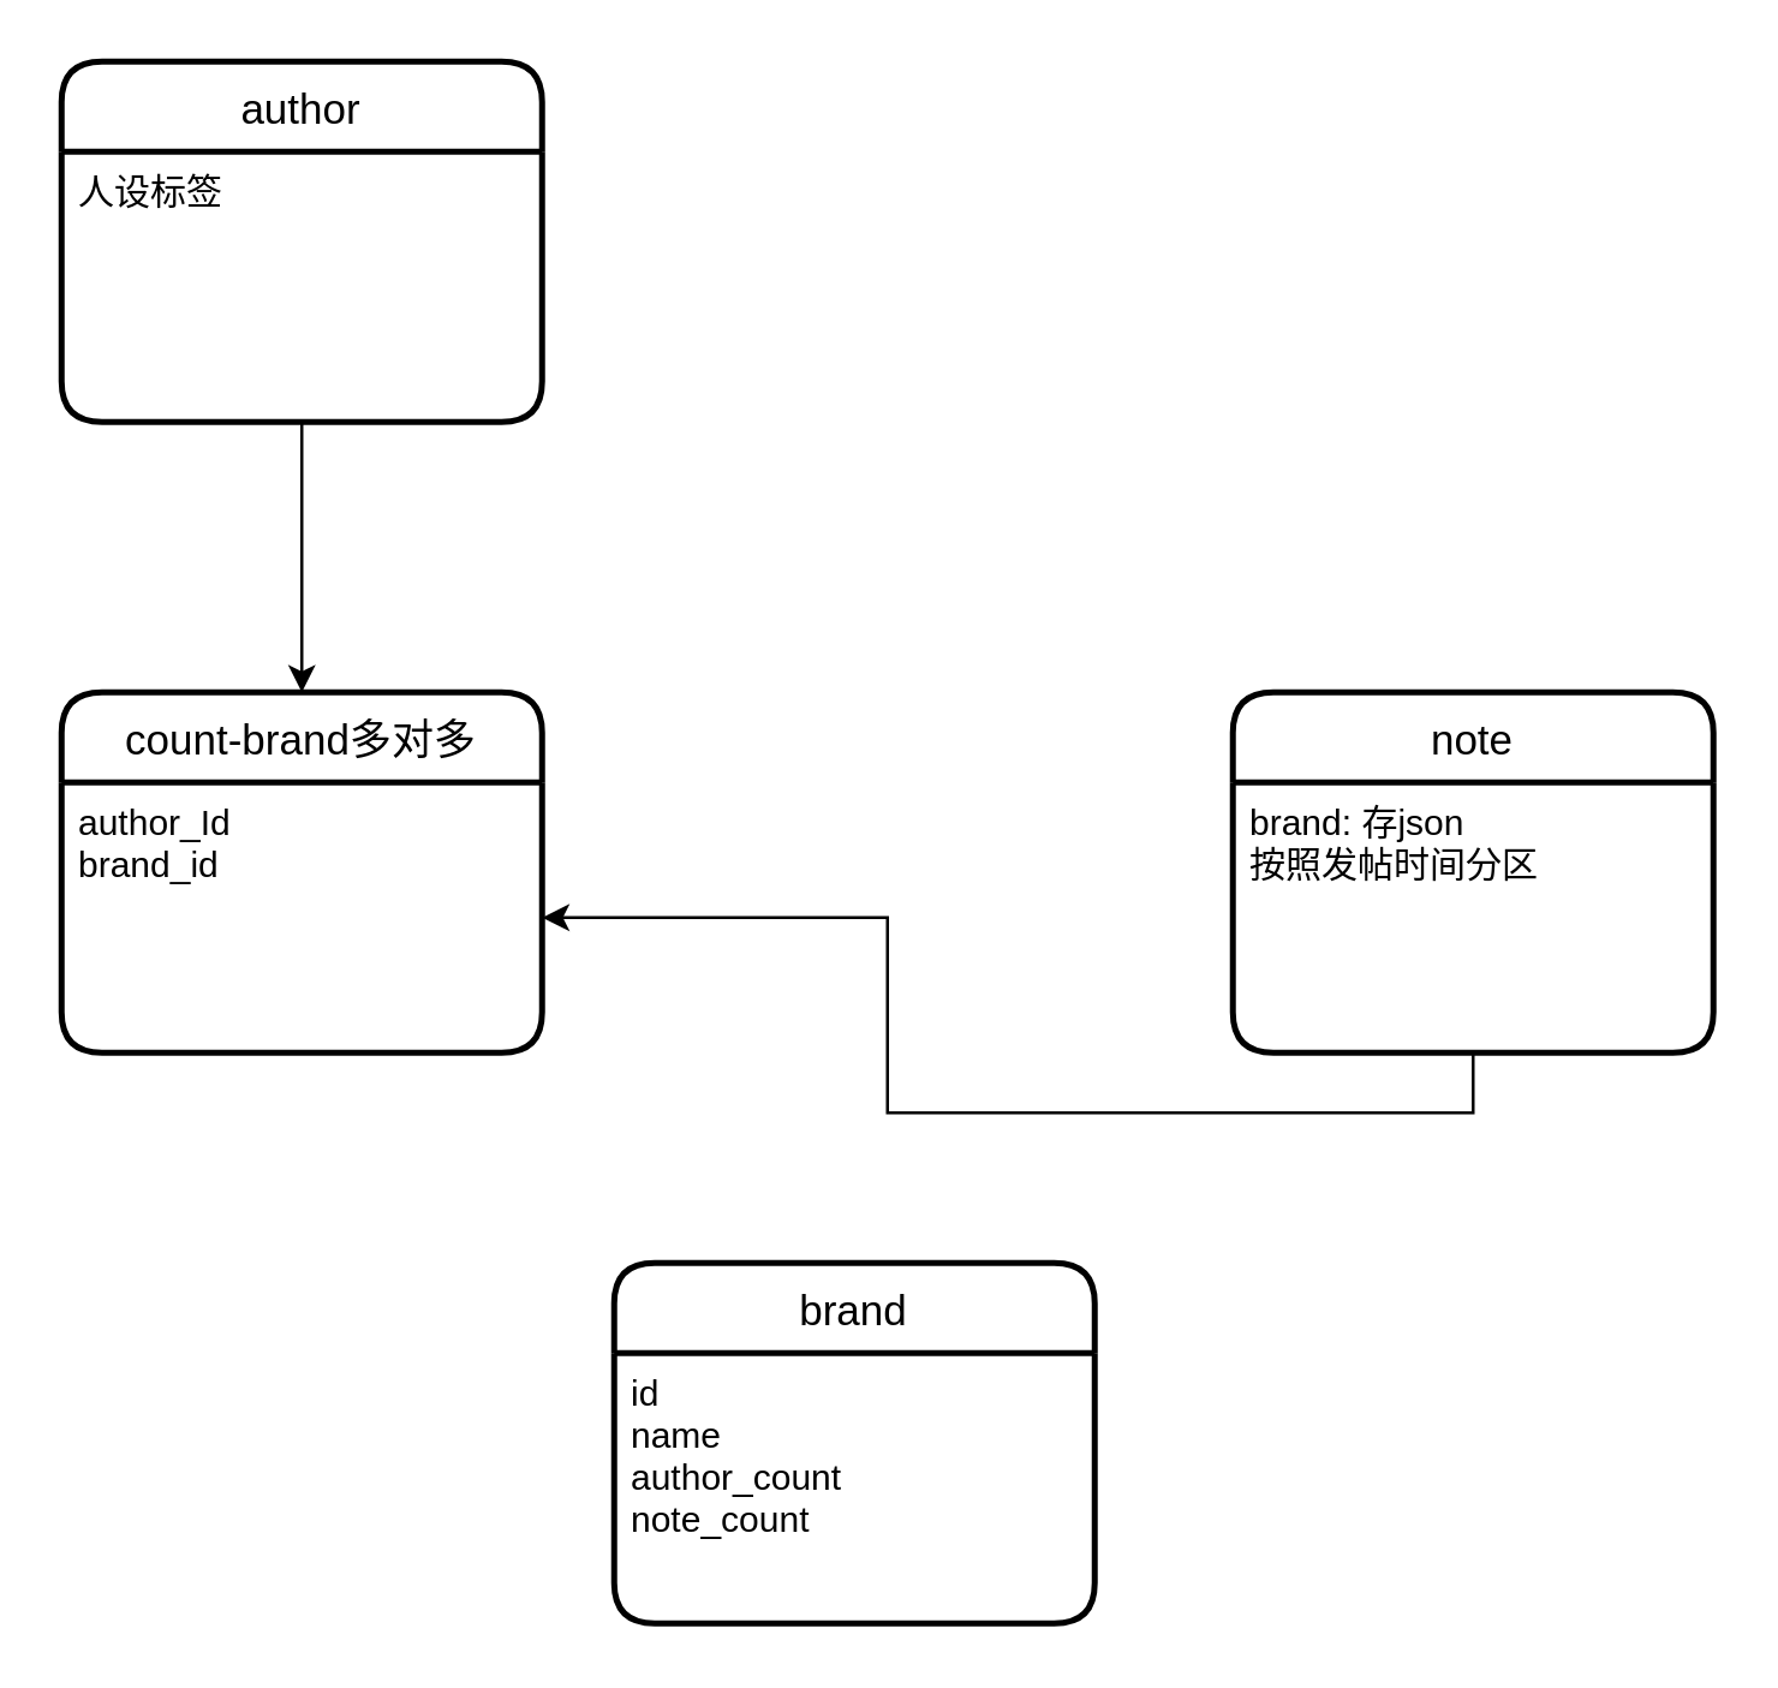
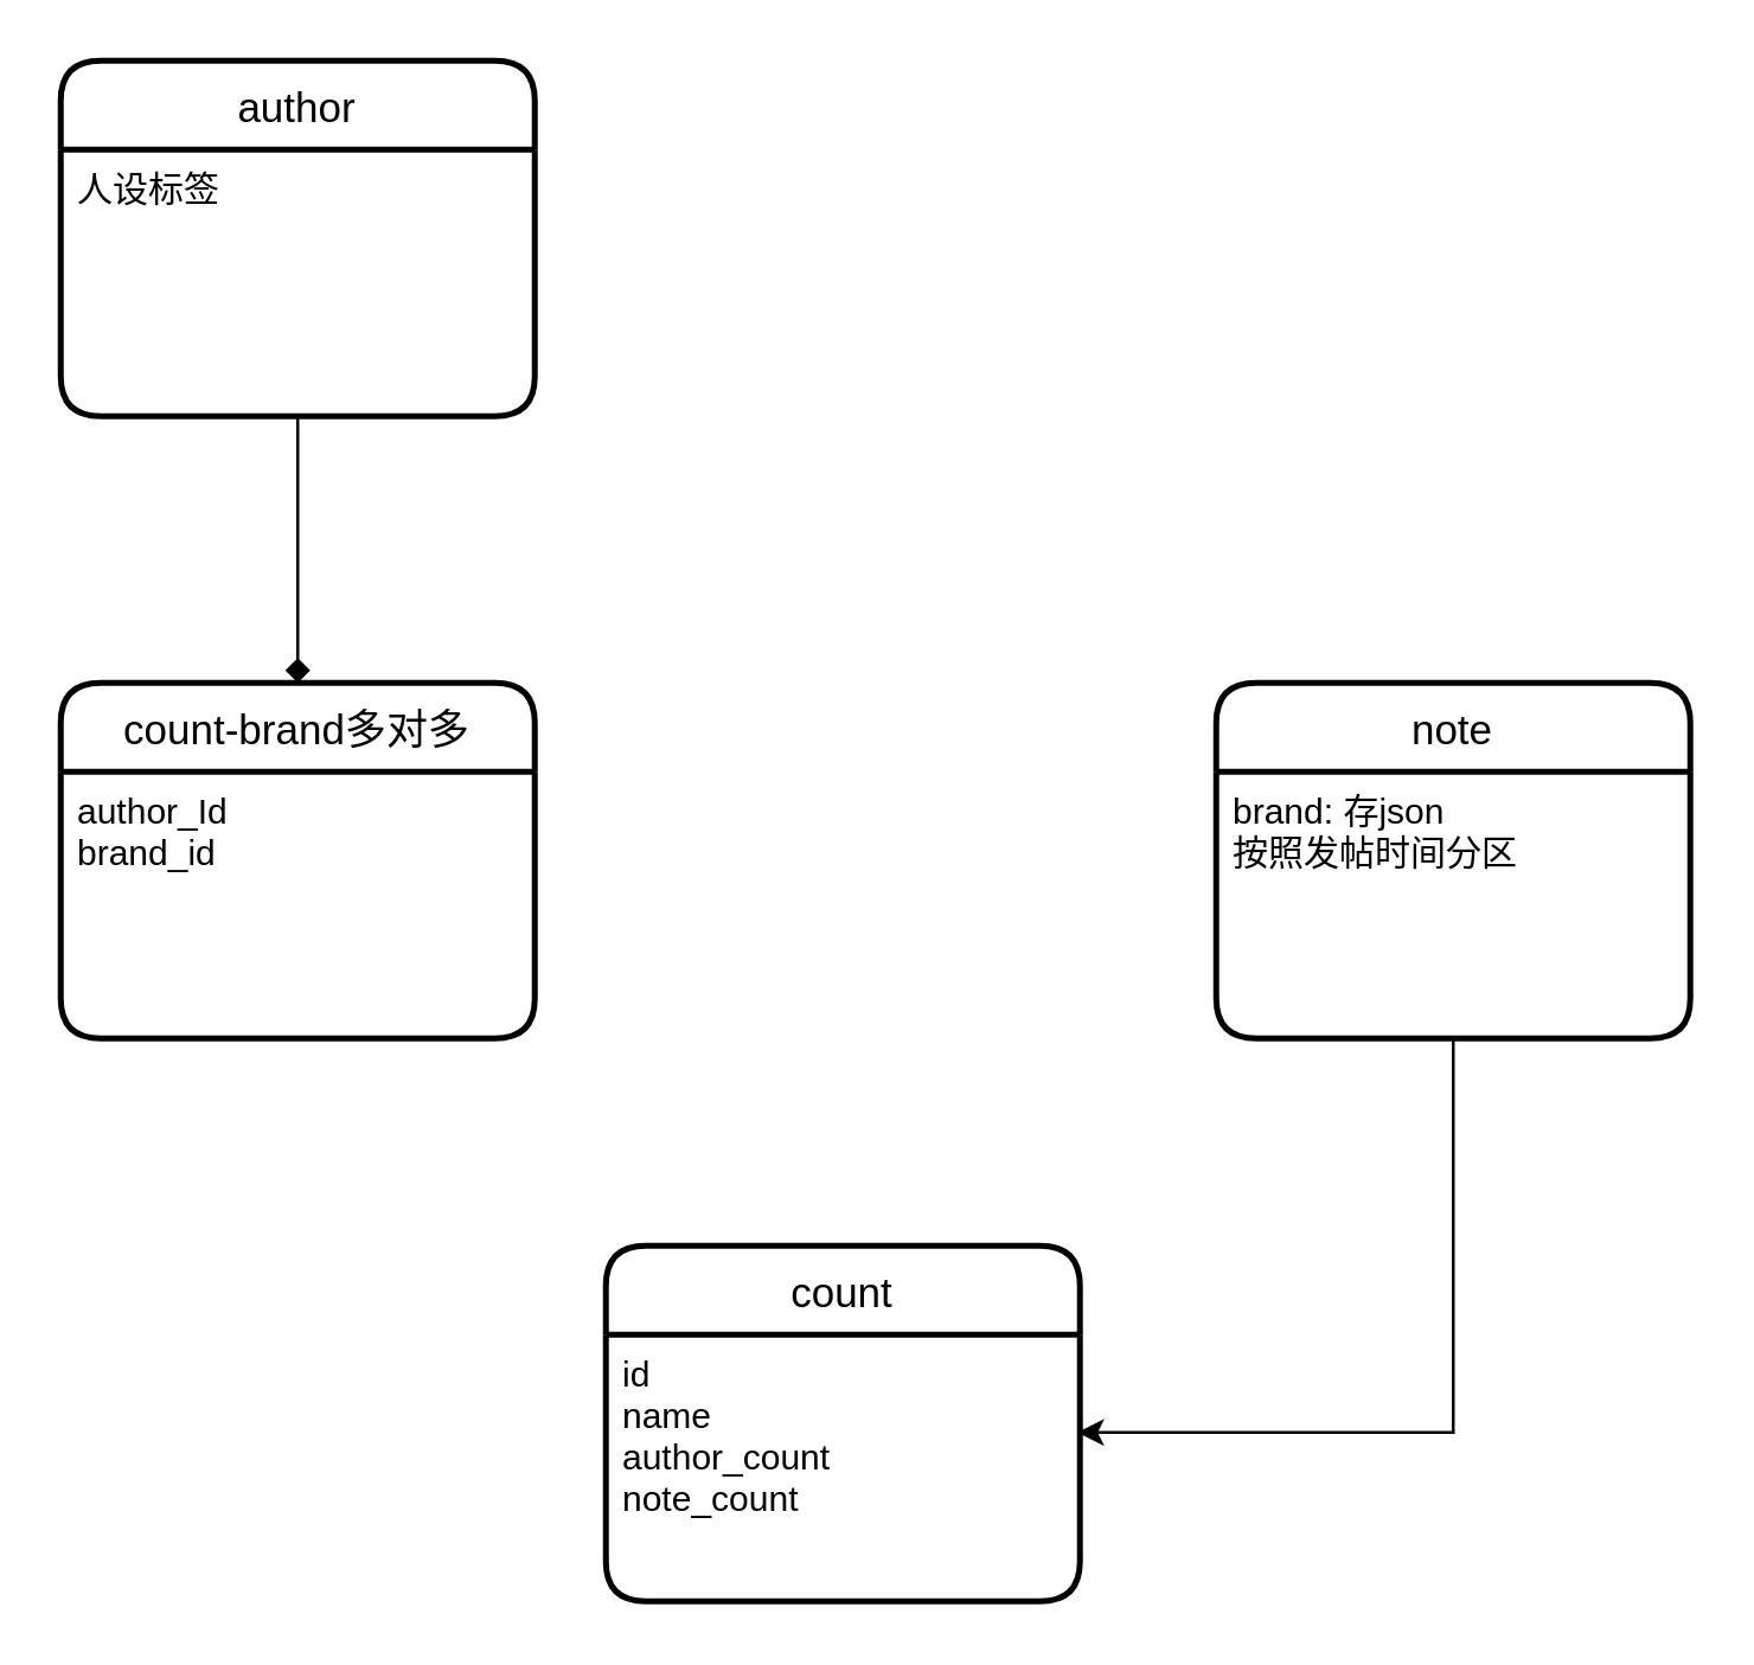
- <mxCell id="10" style="edgeStyle=orthogonalEdgeStyle;rounded=0;orthogonalLoop=1;jettySize=auto;html=1;exitX=0.5;exitY=1;exitDx=0;exitDy=0;entryX=0.5;entryY=0;entryDx=0;entryDy=0;" edge="1" parent="1" source="5" target="8"><mxGeometry relative="1" as="geometry" /></mxCell>
+ <mxCell id="10" style="edgeStyle=orthogonalEdgeStyle;rounded=0;orthogonalLoop=1;jettySize=auto;html=1;exitX=0.5;exitY=1;exitDx=0;exitDy=0;entryX=0.5;entryY=0;entryDx=0;entryDy=0;endArrow=diamond;" edge="1" parent="1" source="5" target="8"><mxGeometry relative="1" as="geometry" /></mxCell>
- <mxCell id="11" style="edgeStyle=orthogonalEdgeStyle;rounded=0;orthogonalLoop=1;jettySize=auto;html=1;exitX=0.5;exitY=1;exitDx=0;exitDy=0;" edge="1" parent="1" source="3" target="9"><mxGeometry relative="1" as="geometry" /></mxCell>
+ <mxCell id="11" style="edgeStyle=orthogonalEdgeStyle;rounded=0;orthogonalLoop=1;jettySize=auto;html=1;exitX=0.5;exitY=1;exitDx=0;exitDy=0;entryX=0.994;entryY=0.367;entryDx=0;entryDy=0;entryPerimeter=0;" edge="1" parent="1" source="3" target="7"><mxGeometry relative="1" as="geometry" /></mxCell>
- <mxCell id="6" value="brand" style="swimlane;childLayout=stackLayout;horizontal=1;startSize=30;horizontalStack=0;rounded=1;fontSize=14;fontStyle=0;strokeWidth=2;resizeParent=0;resizeLast=1;shadow=0;dashed=0;align=center;" vertex="1" parent="1"><mxGeometry x="204" y="420" width="160" height="120" as="geometry" /></mxCell>
+ <mxCell id="6" value="count" style="swimlane;childLayout=stackLayout;horizontal=1;startSize=30;horizontalStack=0;rounded=1;fontSize=14;fontStyle=0;strokeWidth=2;resizeParent=0;resizeLast=1;shadow=0;dashed=0;align=center;" vertex="1" parent="1"><mxGeometry x="204" y="420" width="160" height="120" as="geometry" /></mxCell>
